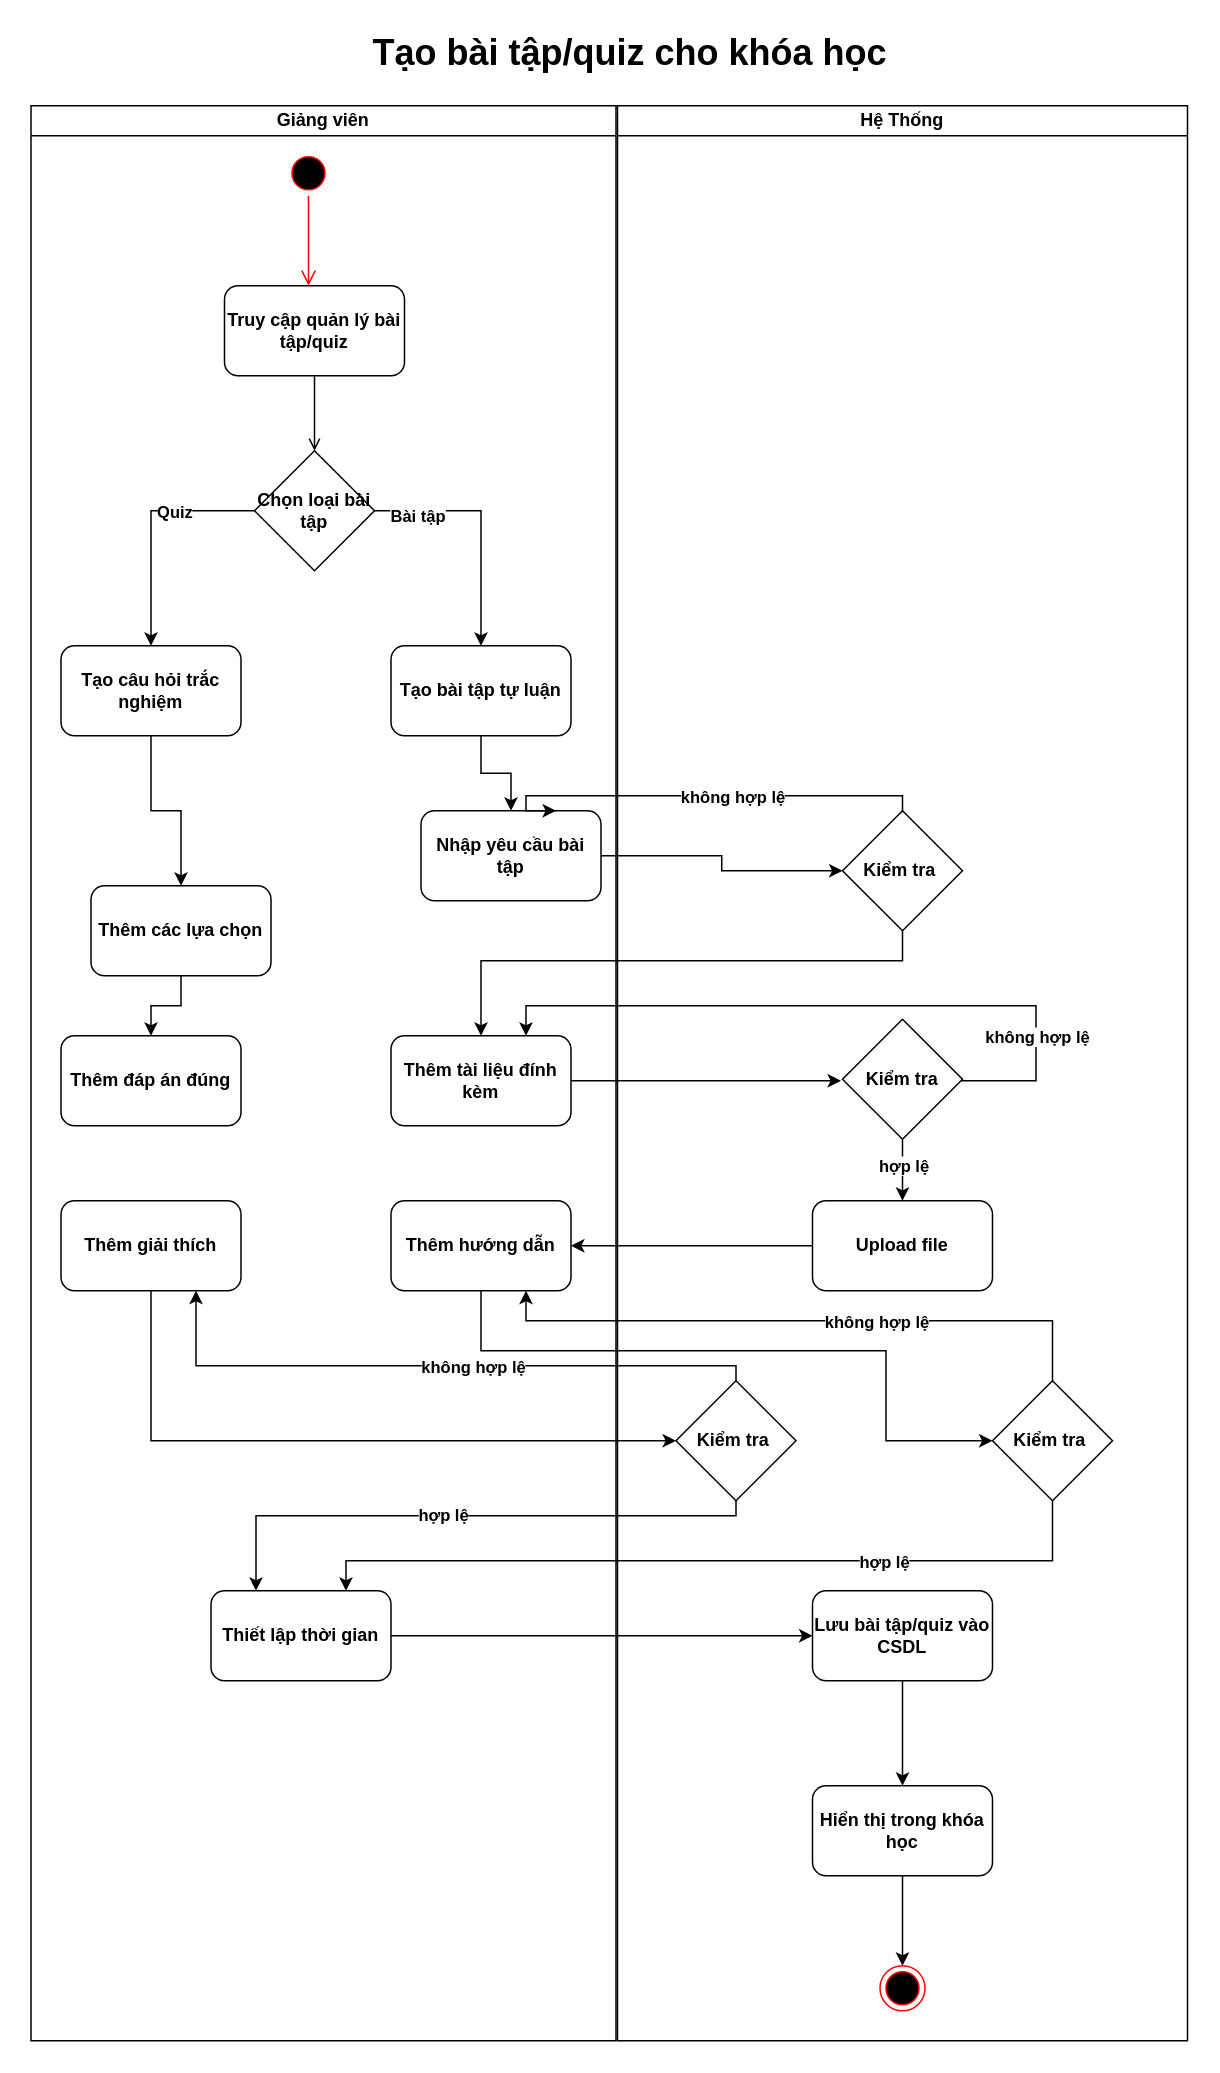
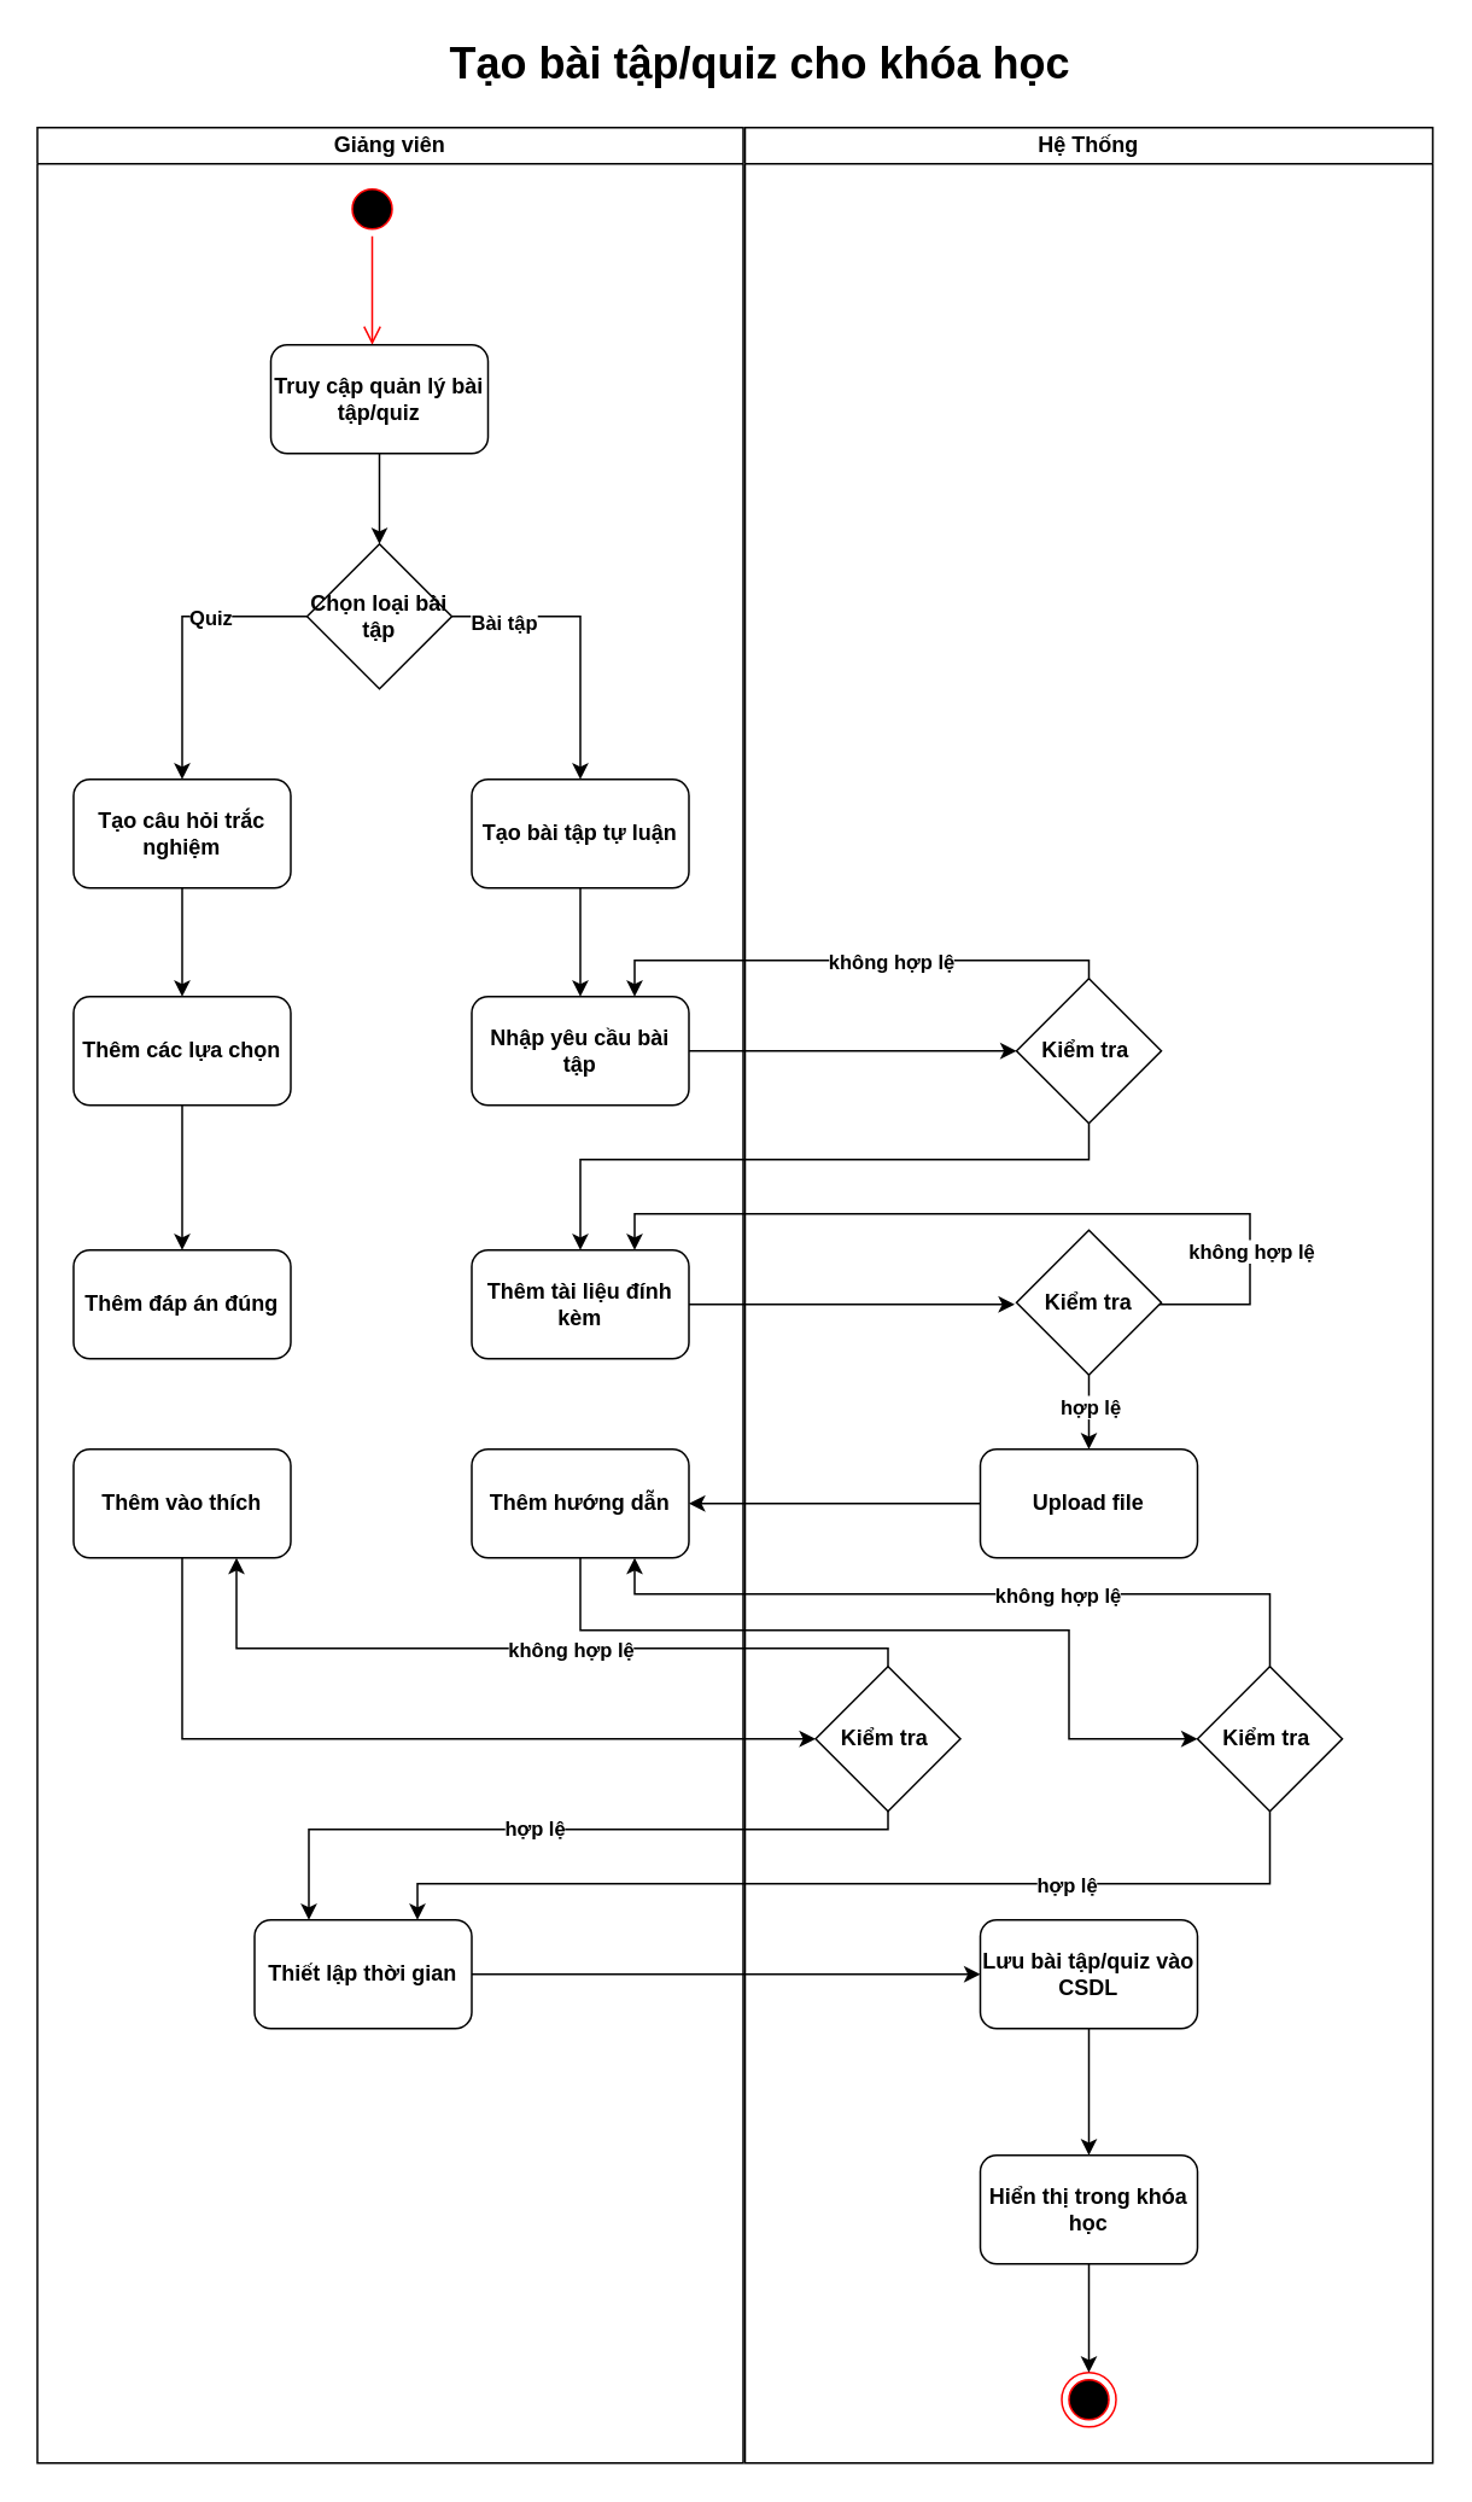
- <mxCell id="45" style="edgeStyle=orthogonalEdgeStyle;rounded=0;orthogonalLoop=1;jettySize=auto;html=1;fontStyle=1;endArrow=open;" edge="1" parent="1" source="46" target="9"><mxGeometry relative="1" as="geometry" /></mxCell>
+ <mxCell id="45" style="edgeStyle=orthogonalEdgeStyle;rounded=0;orthogonalLoop=1;jettySize=auto;html=1;fontStyle=1" edge="1" parent="1" source="46" target="9"><mxGeometry relative="1" as="geometry" /></mxCell>
- <mxCell id="15" value="Nhập yêu cầu bài tập" style="rounded=1;whiteSpace=wrap;html=1;fontStyle=1" vertex="1" parent="2"><mxGeometry x="260" y="470" width="120" height="60" as="geometry" /></mxCell>
+ <mxCell id="15" value="Nhập yêu cầu bài tập" style="rounded=1;whiteSpace=wrap;html=1;fontStyle=1" vertex="1" parent="2"><mxGeometry x="240" y="480" width="120" height="60" as="geometry" /></mxCell>
- <mxCell id="14" value="Thêm các lựa chọn" style="rounded=1;whiteSpace=wrap;html=1;fontStyle=1" vertex="1" parent="2"><mxGeometry x="40" y="520" width="120" height="60" as="geometry" /></mxCell>
+ <mxCell id="14" value="Thêm các lựa chọn" style="rounded=1;whiteSpace=wrap;html=1;fontStyle=1" vertex="1" parent="2"><mxGeometry x="20" y="480" width="120" height="60" as="geometry" /></mxCell>
- <mxCell id="19" value="Thêm giải thích" style="rounded=1;whiteSpace=wrap;html=1;fontStyle=1" vertex="1" parent="2"><mxGeometry x="20" y="730" width="120" height="60" as="geometry" /></mxCell>
+ <mxCell id="19" value="Thêm vào thích" style="rounded=1;whiteSpace=wrap;html=1;fontStyle=1" vertex="1" parent="2"><mxGeometry x="20" y="730" width="120" height="60" as="geometry" /></mxCell>
